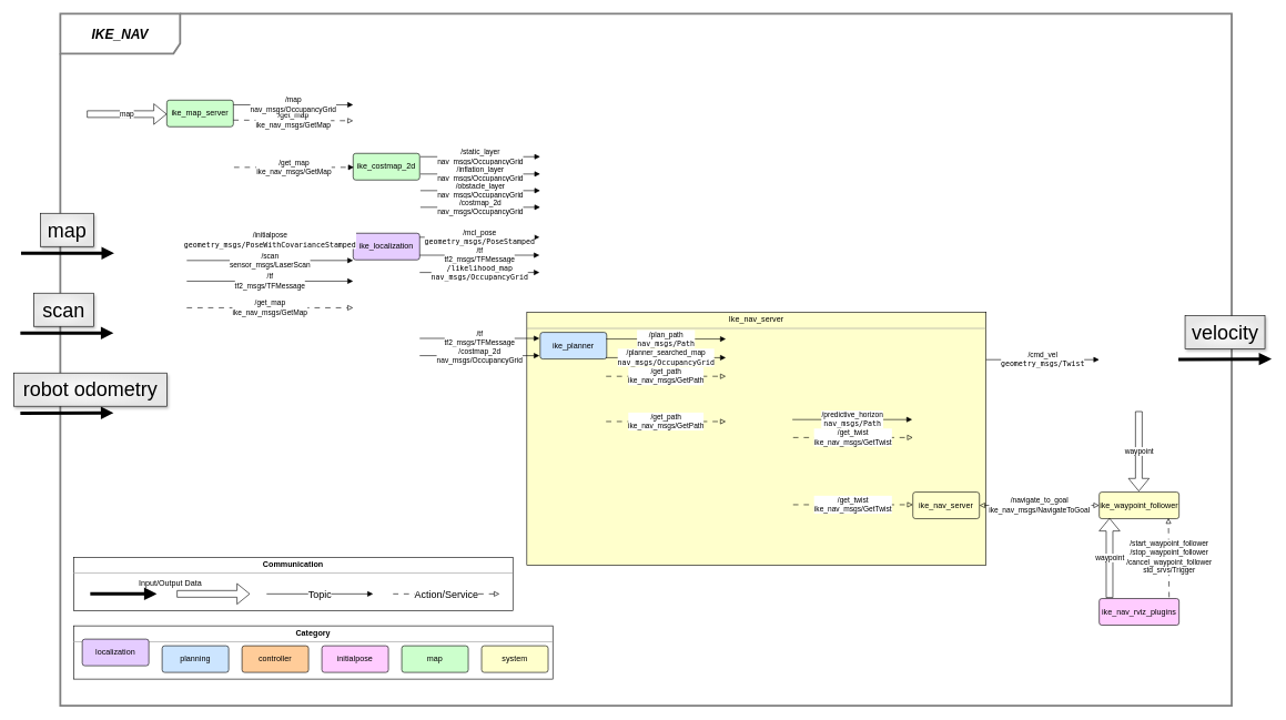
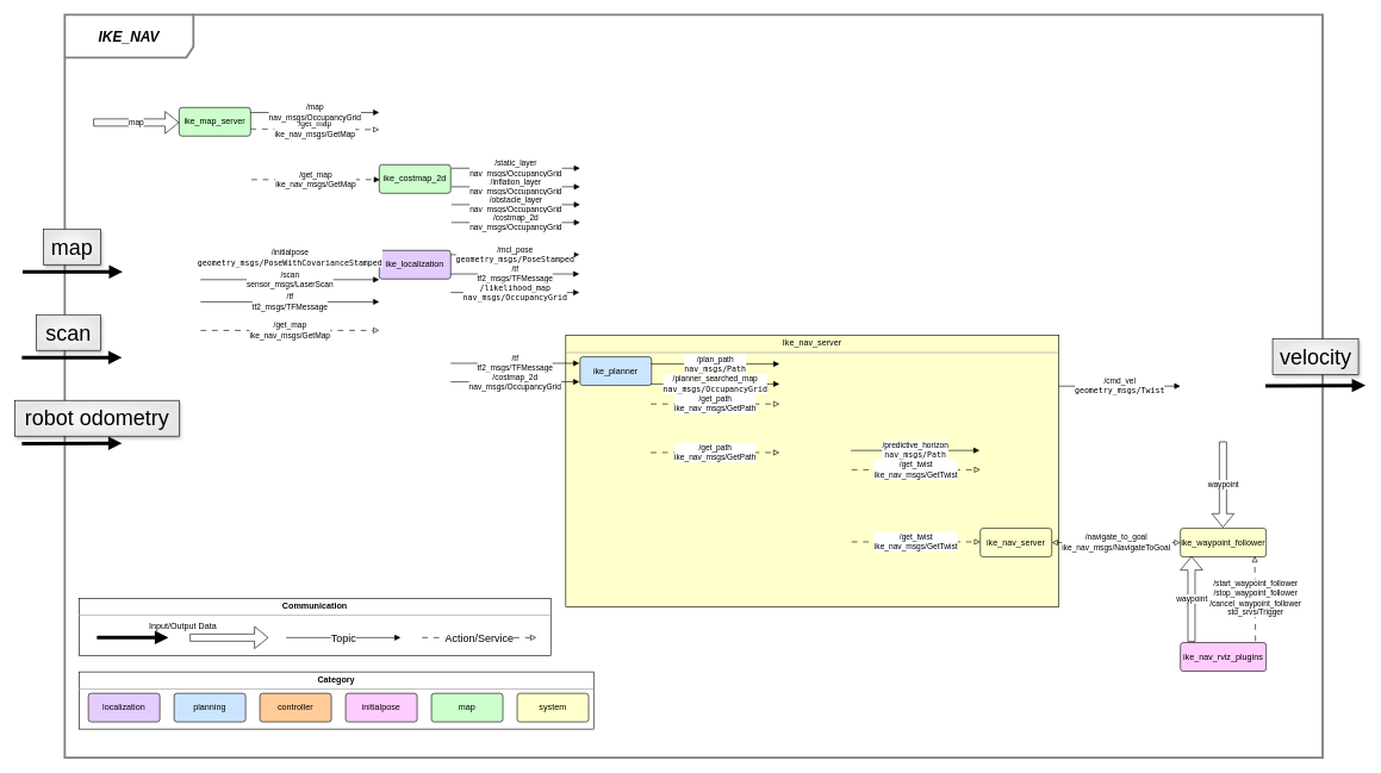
- <mxCell id="35" value="&lt;div&gt;localization&lt;/div&gt;" style="rounded=1;arcSize=10;whiteSpace=wrap;html=1;align=center;fillColor=#E5CCFF;container=0;" parent="33" vertex="1"><mxGeometry x="13" y="20" width="100" height="40" as="geometry" /></mxCell>
+ <mxCell id="35" value="&lt;div&gt;localization&lt;/div&gt;" style="rounded=1;arcSize=10;whiteSpace=wrap;html=1;align=center;fillColor=#E5CCFF;container=0;" parent="33" vertex="1"><mxGeometry x="13" y="30" width="100" height="40" as="geometry" /></mxCell>
